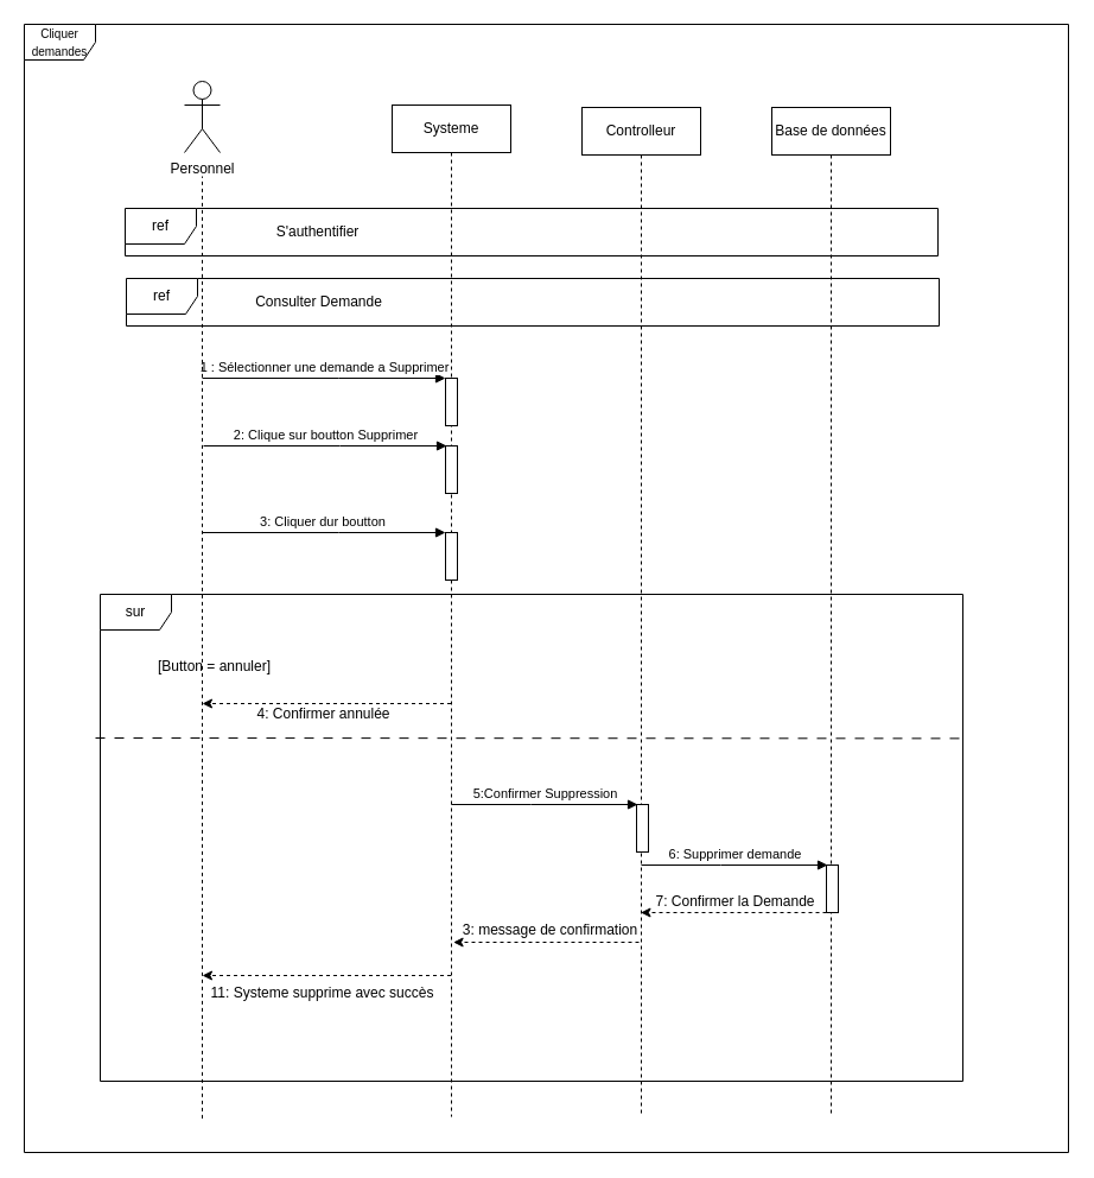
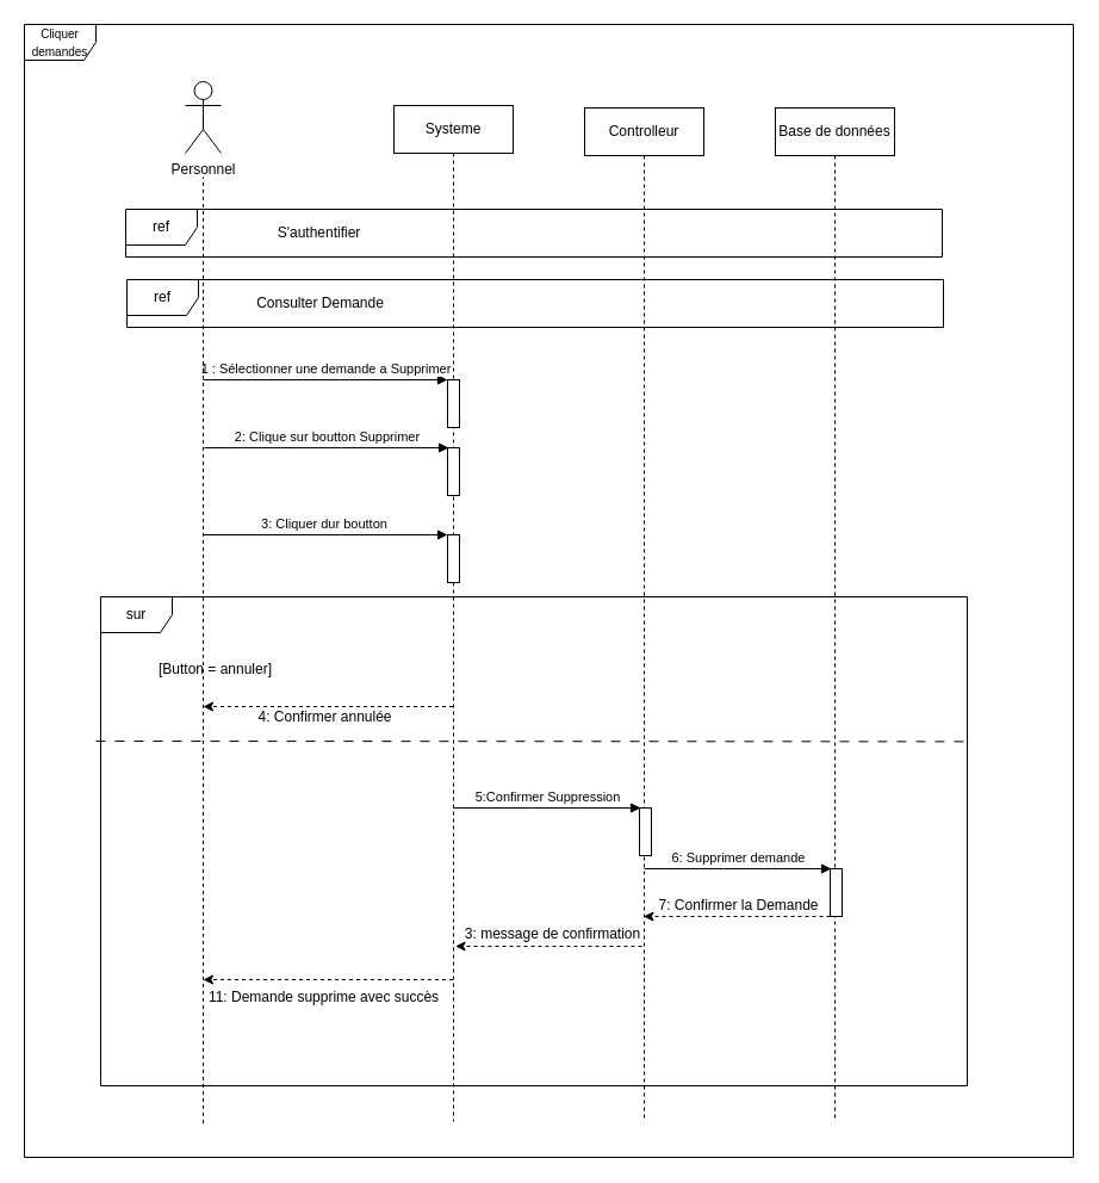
- <mxCell id="24" value="11: Systeme supprime avec succès" style="text;html=1;align=center;verticalAlign=middle;resizable=0;points=[];autosize=1;strokeColor=none;fillColor=none;" vertex="1" parent="1"><mxGeometry x="161" y="821" width="220" height="30" as="geometry" /></mxCell>
+ <mxCell id="24" value="11: Demande supprime avec succès" style="text;html=1;align=center;verticalAlign=middle;resizable=0;points=[];autosize=1;strokeColor=none;fillColor=none;" vertex="1" parent="1"><mxGeometry x="161" y="821" width="220" height="30" as="geometry" /></mxCell>
